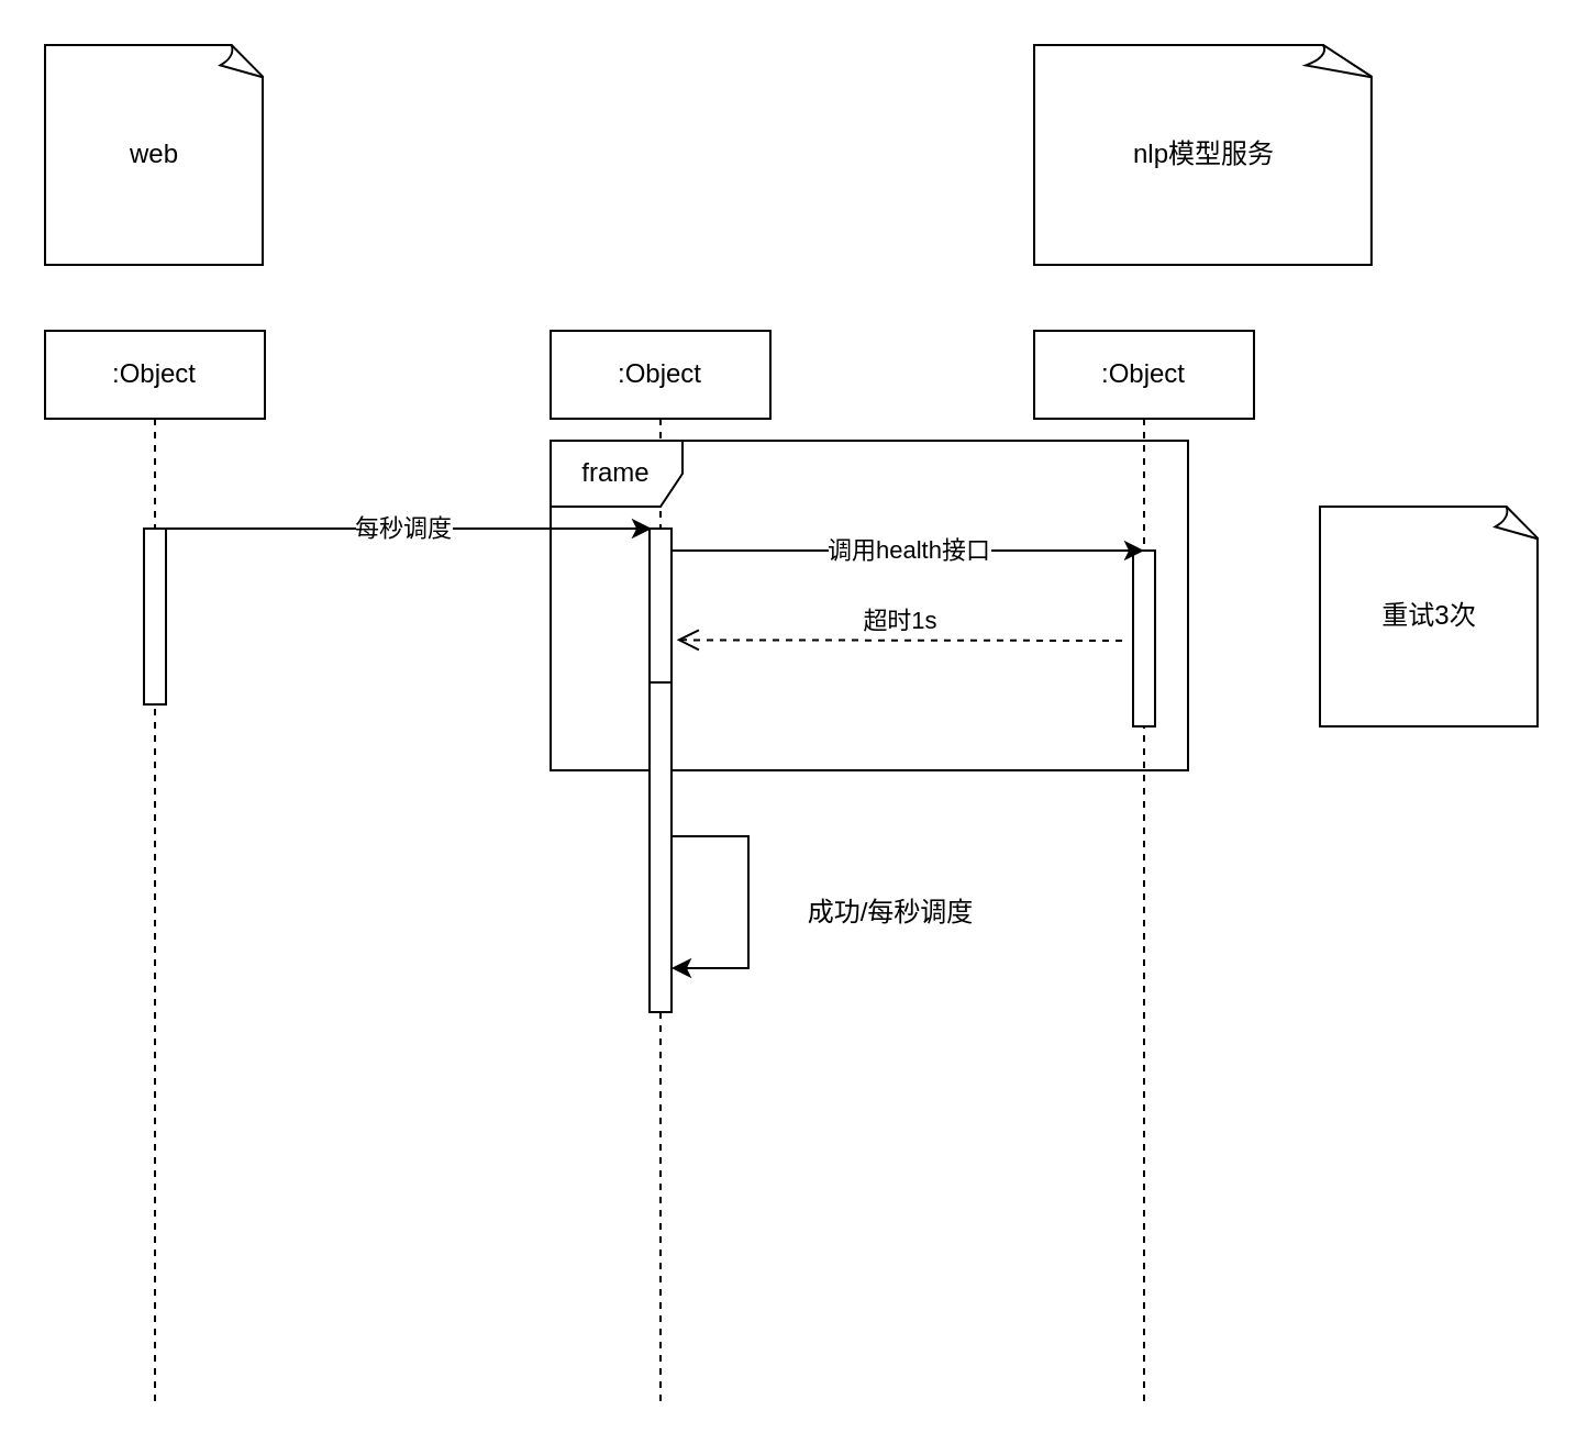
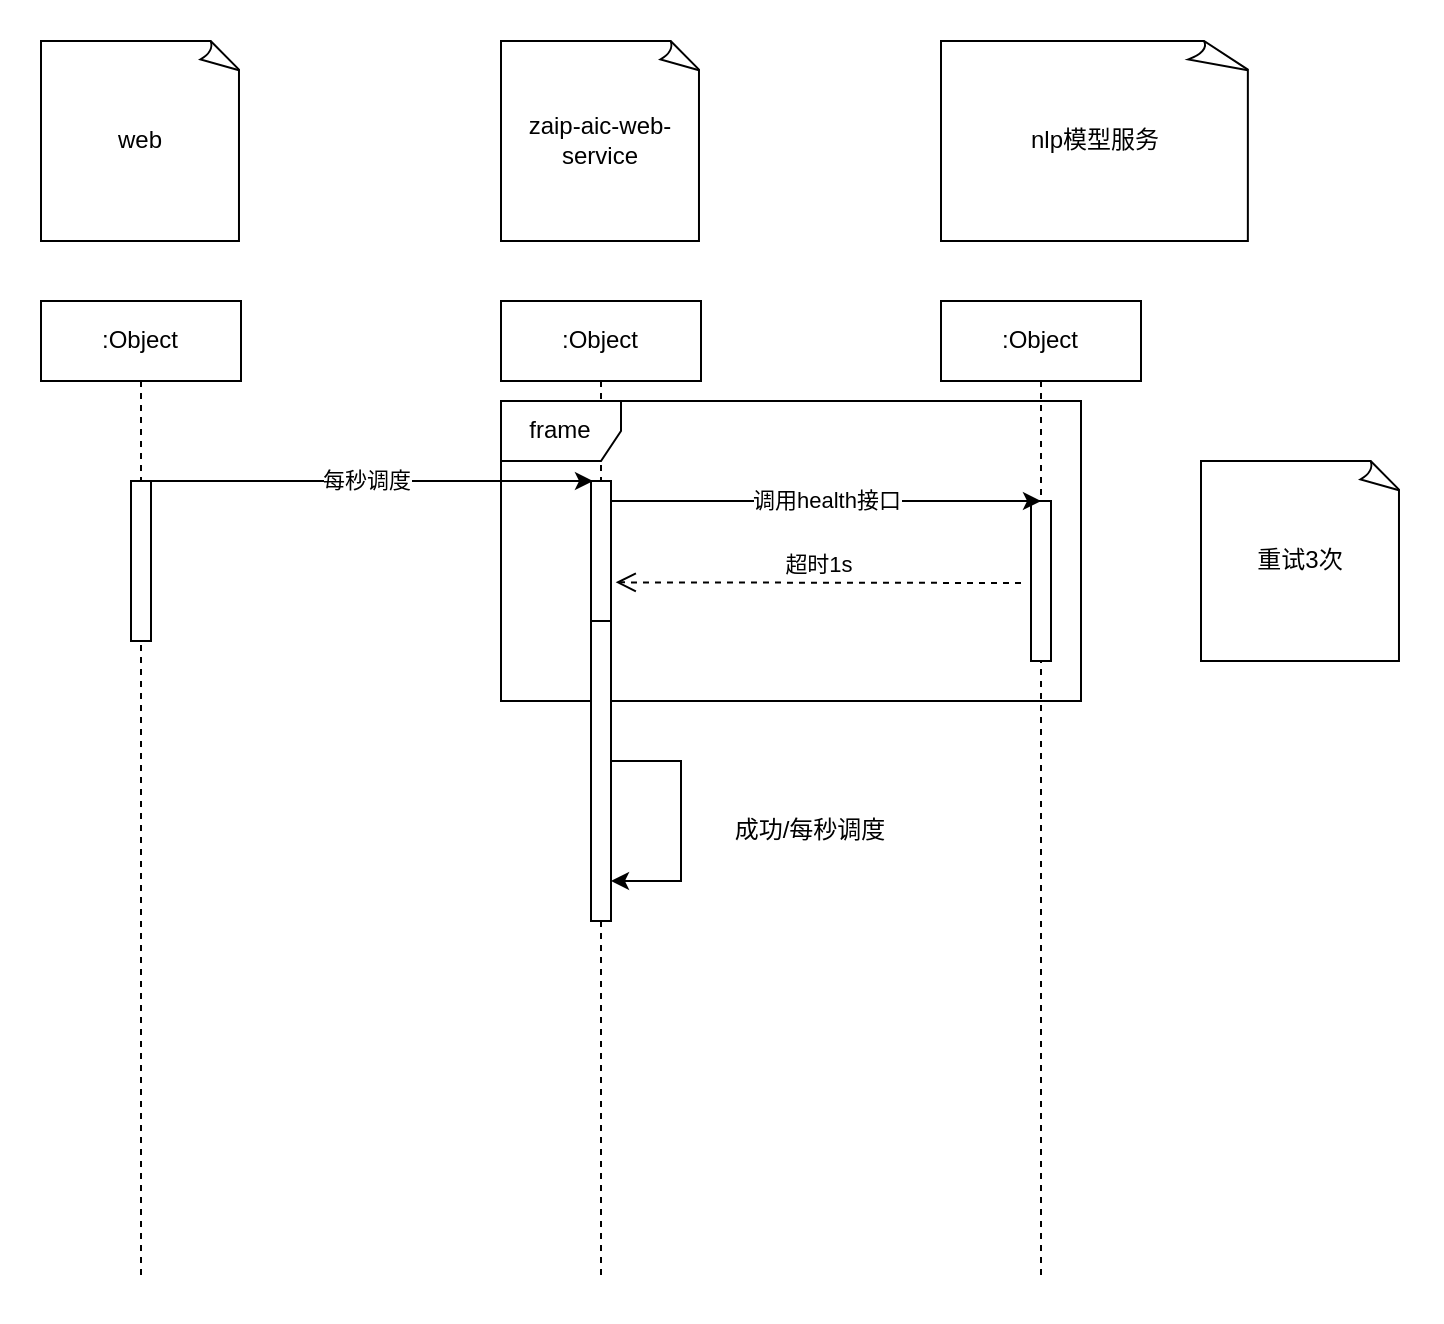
+ <mxCell id="10" value="zaip-aic-web-service" style="whiteSpace=wrap;html=1;shape=mxgraph.basic.document" vertex="1" parent="1"><mxGeometry x="250" y="20" width="100" height="100" as="geometry" /></mxCell>
